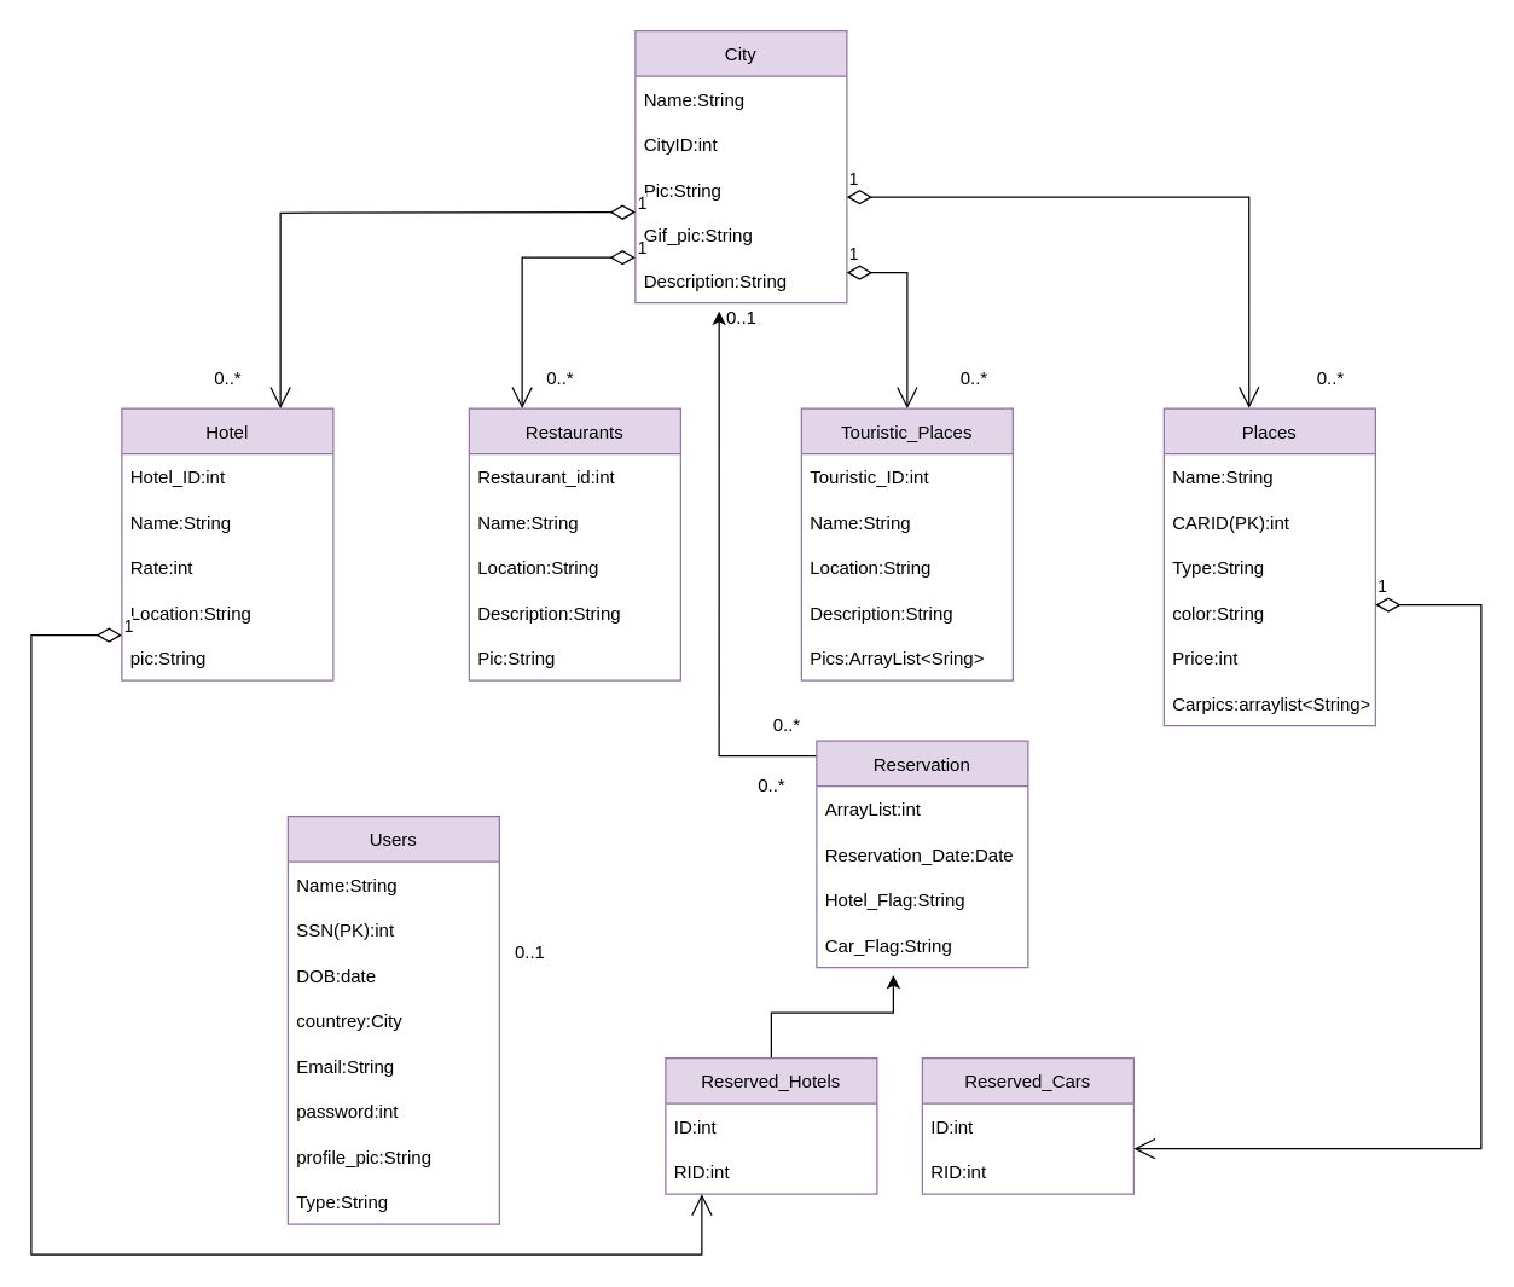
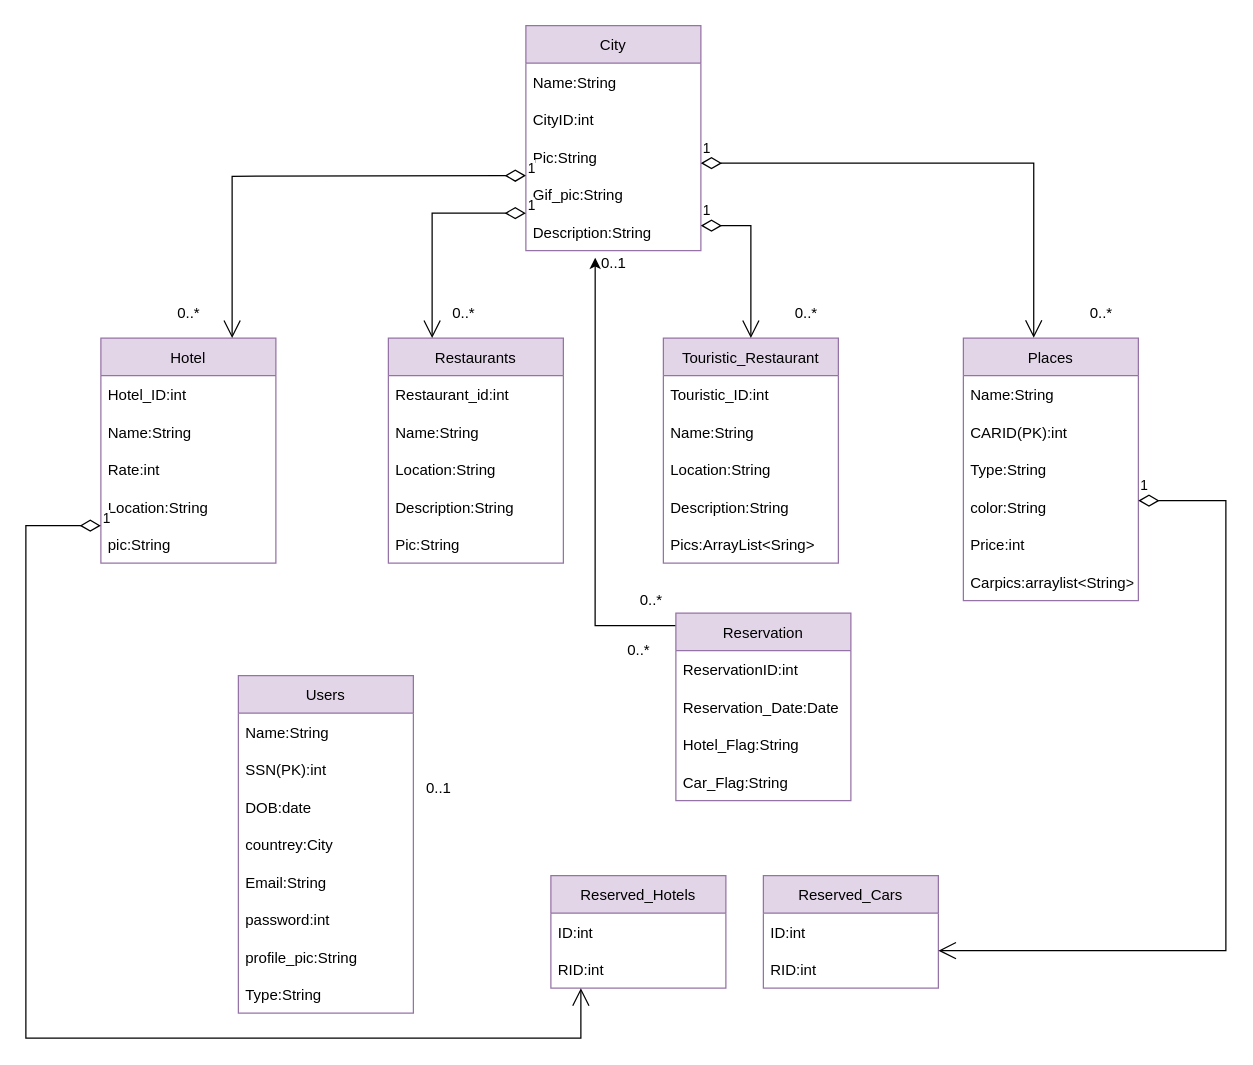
- <mxCell id="36" value="Touristic_Places" style="swimlane;fontStyle=0;childLayout=stackLayout;horizontal=1;startSize=30;horizontalStack=0;resizeParent=1;resizeParentMax=0;resizeLast=0;collapsible=1;marginBottom=0;fillColor=#e1d5e7;strokeColor=#9673a6;" parent="1" vertex="1"><mxGeometry x="530" y="270" width="140" height="180" as="geometry" /></mxCell>
+ <mxCell id="36" value="Touristic_Restaurant" style="swimlane;fontStyle=0;childLayout=stackLayout;horizontal=1;startSize=30;horizontalStack=0;resizeParent=1;resizeParentMax=0;resizeLast=0;collapsible=1;marginBottom=0;fillColor=#e1d5e7;strokeColor=#9673a6;" parent="1" vertex="1"><mxGeometry x="530" y="270" width="140" height="180" as="geometry" /></mxCell>
- <mxCell id="44" value="ArrayList:int" style="text;strokeColor=none;fillColor=none;align=left;verticalAlign=middle;spacingLeft=4;spacingRight=4;overflow=hidden;points=[[0,0.5],[1,0.5]];portConstraint=eastwest;rotatable=0;" parent="43" vertex="1"><mxGeometry y="30" width="140" height="30" as="geometry" /></mxCell>
+ <mxCell id="44" value="ReservationID:int" style="text;strokeColor=none;fillColor=none;align=left;verticalAlign=middle;spacingLeft=4;spacingRight=4;overflow=hidden;points=[[0,0.5],[1,0.5]];portConstraint=eastwest;rotatable=0;" parent="43" vertex="1"><mxGeometry y="30" width="140" height="30" as="geometry" /></mxCell>
- <mxCell id="48" style="edgeStyle=orthogonalEdgeStyle;rounded=0;orthogonalLoop=1;jettySize=auto;html=1;entryX=0.363;entryY=1.171;entryDx=0;entryDy=0;entryPerimeter=0;" parent="1" source="49" target="47" edge="1"><mxGeometry relative="1" as="geometry"><Array as="points"><mxPoint x="510" y="670" /><mxPoint x="591" y="670" /></Array></mxGeometry></mxCell>
